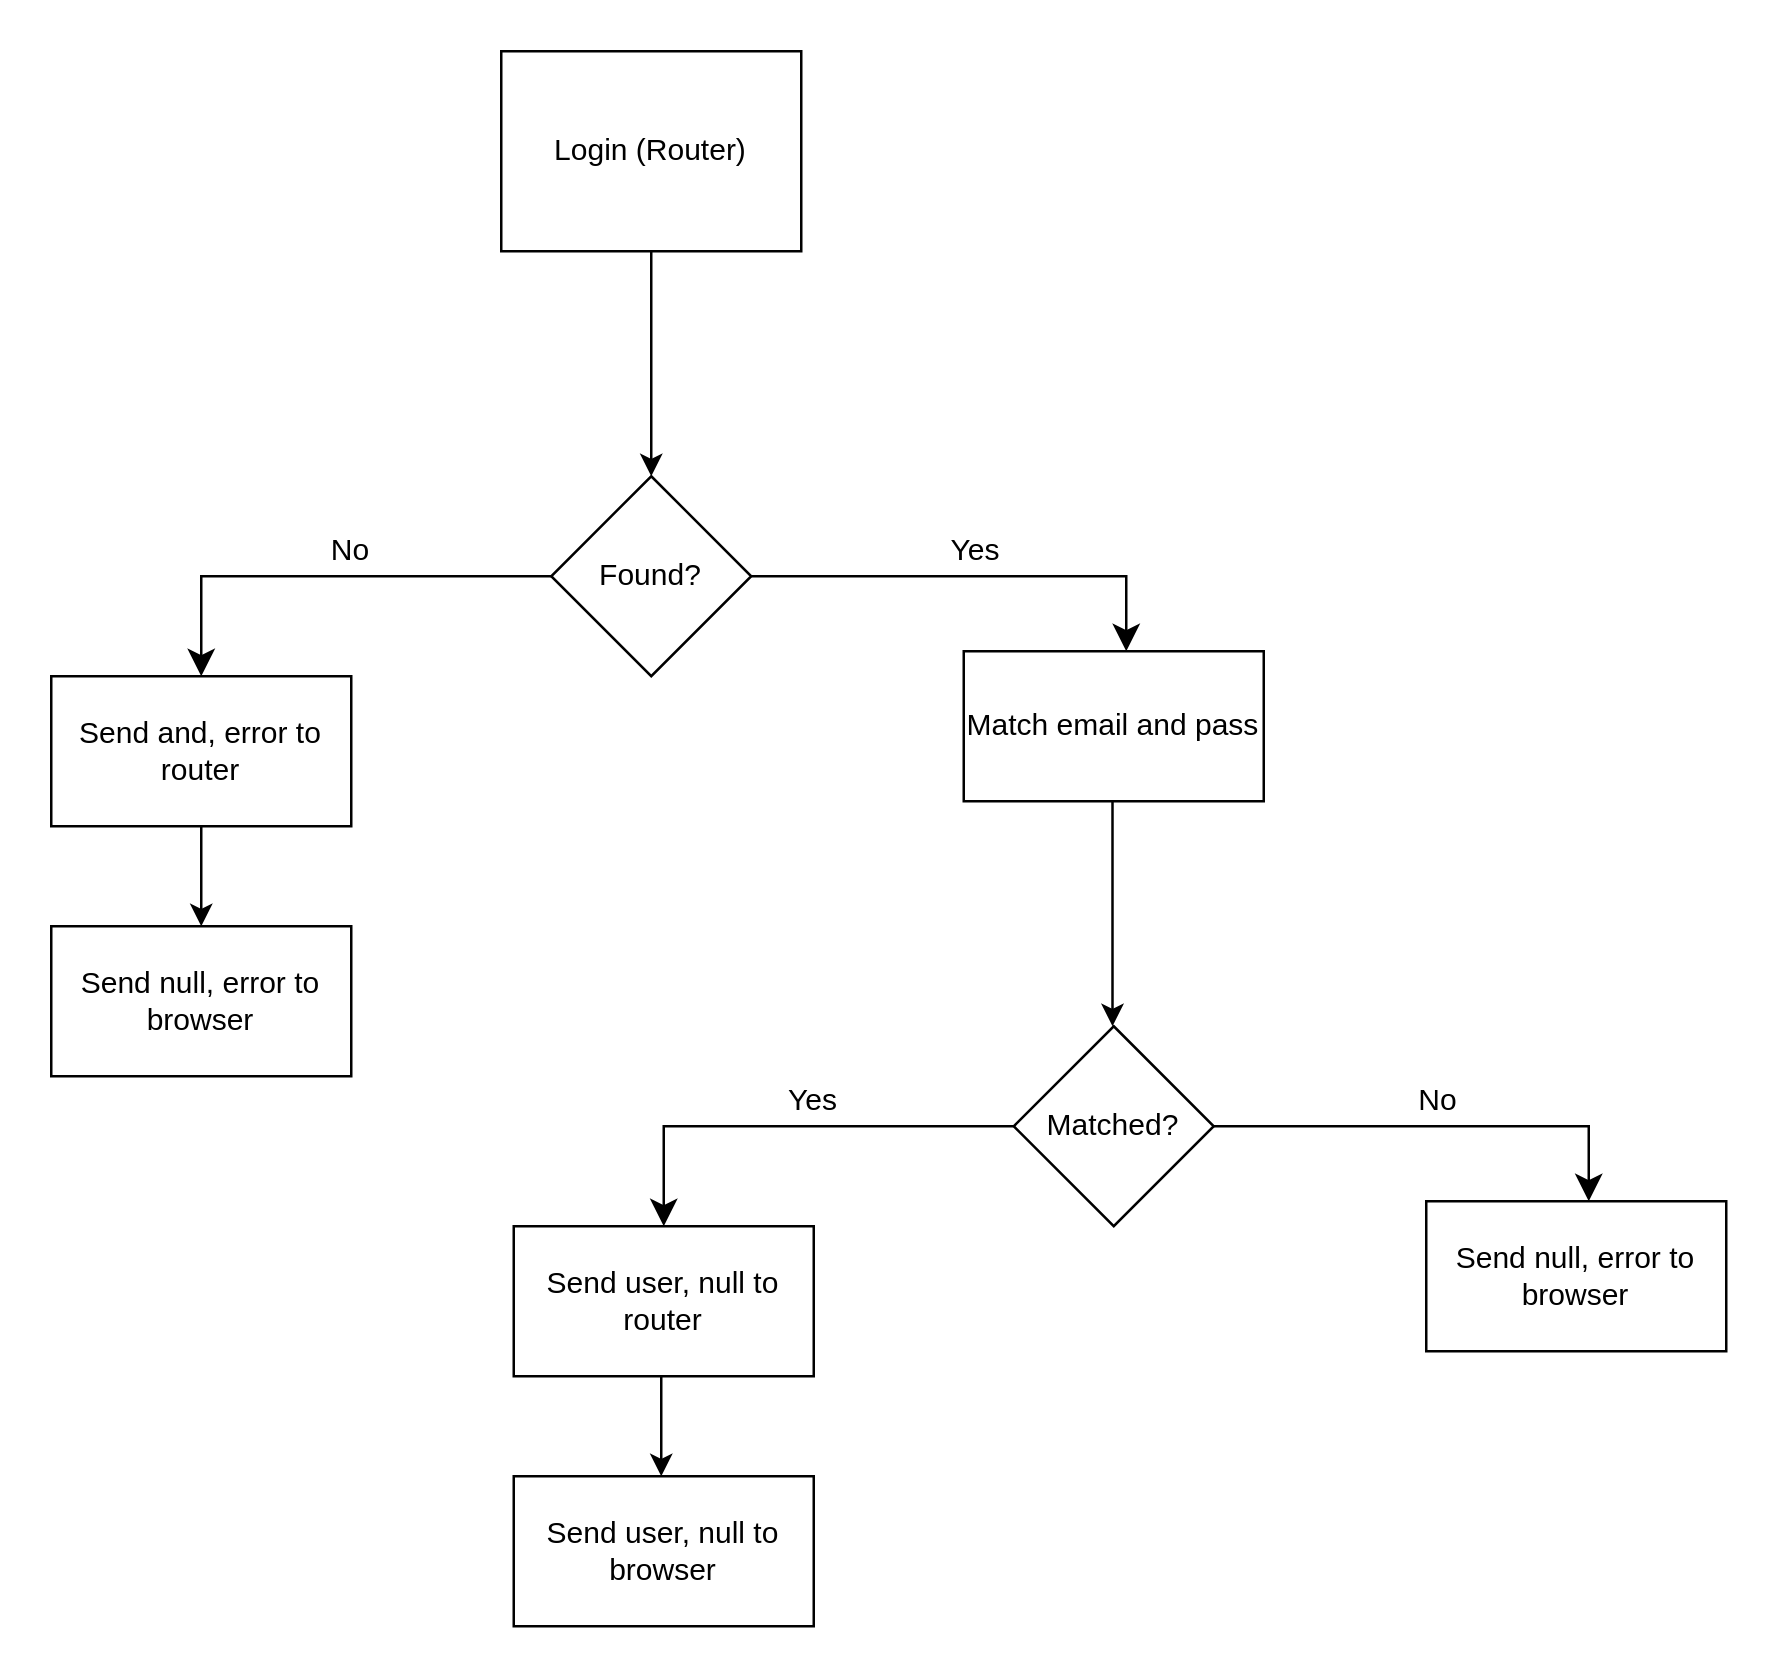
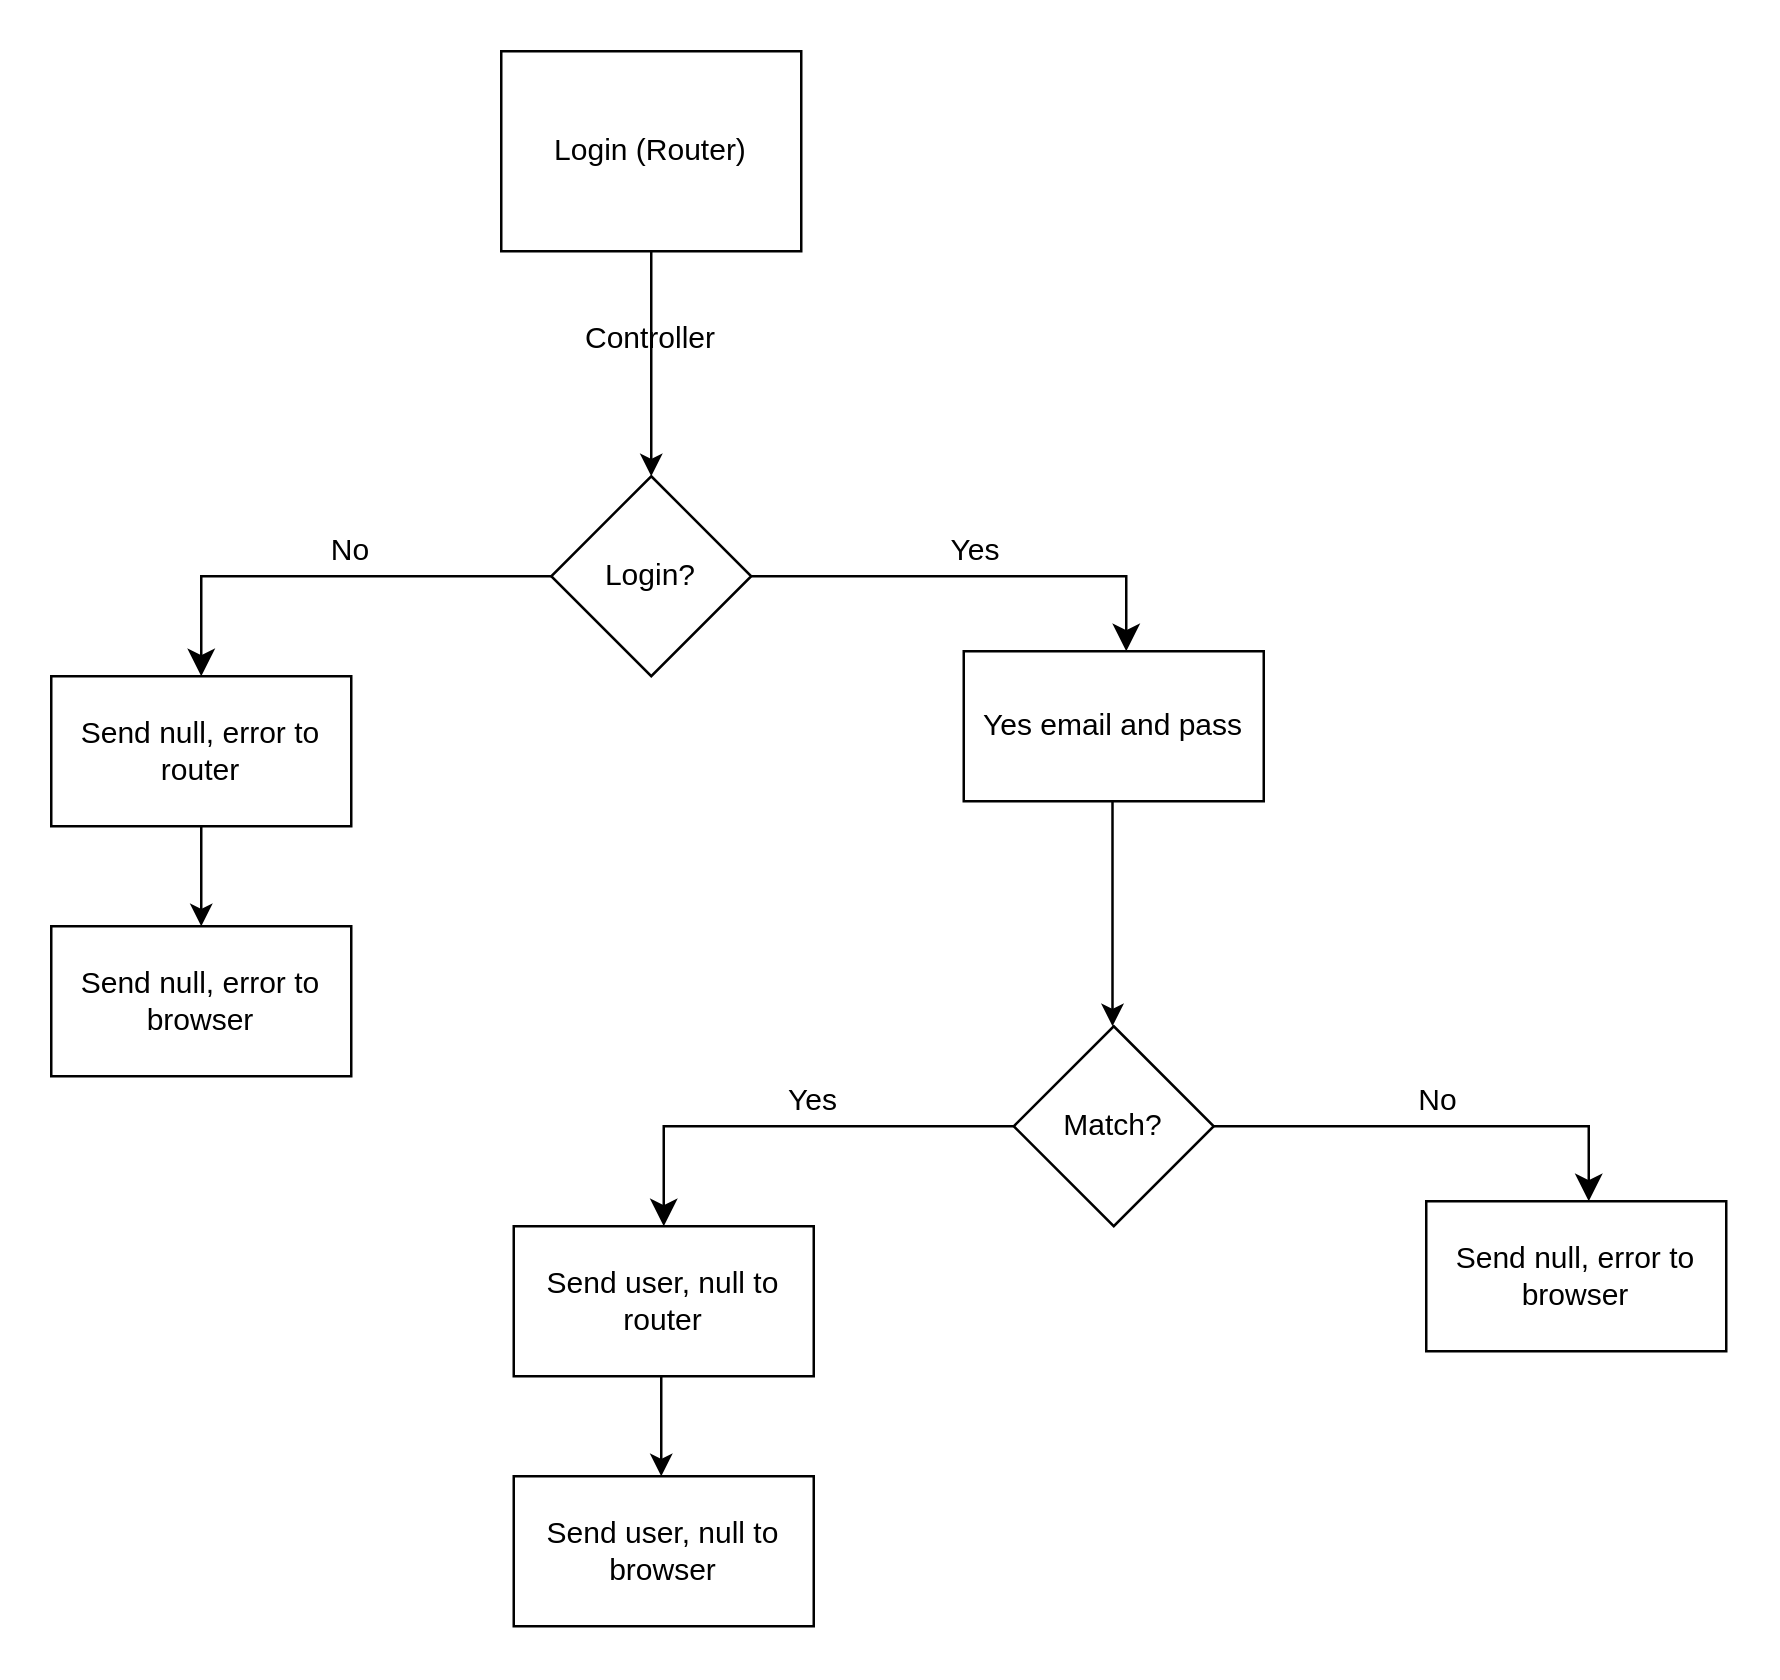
+ <mxCell id="5" value="Controller" style="text;html=1;strokeColor=none;fillColor=none;align=center;verticalAlign=middle;whiteSpace=wrap;rounded=0;" vertex="1" parent="1"><mxGeometry x="230" y="120" width="60" height="30" as="geometry" /></mxCell>
- <mxCell id="10" value="Found?" style="rhombus;whiteSpace=wrap;html=1;" vertex="1" parent="1"><mxGeometry x="220" y="190" width="80" height="80" as="geometry" /></mxCell>
+ <mxCell id="10" value="Login?" style="rhombus;whiteSpace=wrap;html=1;" vertex="1" parent="1"><mxGeometry x="220" y="190" width="80" height="80" as="geometry" /></mxCell>
- <mxCell id="9" value="Match email and pass" style="rounded=0;whiteSpace=wrap;html=1;" vertex="1" parent="1"><mxGeometry x="385" y="260" width="120" height="60" as="geometry" /></mxCell>
+ <mxCell id="9" value="Yes email and pass" style="rounded=0;whiteSpace=wrap;html=1;" vertex="1" parent="1"><mxGeometry x="385" y="260" width="120" height="60" as="geometry" /></mxCell>
- <mxCell id="20" value="Send and, error to router" style="rounded=0;whiteSpace=wrap;html=1;" vertex="1" parent="1"><mxGeometry x="20" y="270" width="120" height="60" as="geometry" /></mxCell>
+ <mxCell id="20" value="Send null, error to router" style="rounded=0;whiteSpace=wrap;html=1;" vertex="1" parent="1"><mxGeometry x="20" y="270" width="120" height="60" as="geometry" /></mxCell>
- <mxCell id="12" value="Matched?" style="rhombus;whiteSpace=wrap;html=1;" vertex="1" parent="1"><mxGeometry x="405" y="410" width="80" height="80" as="geometry" /></mxCell>
+ <mxCell id="12" value="Match?" style="rhombus;whiteSpace=wrap;html=1;" vertex="1" parent="1"><mxGeometry x="405" y="410" width="80" height="80" as="geometry" /></mxCell>
